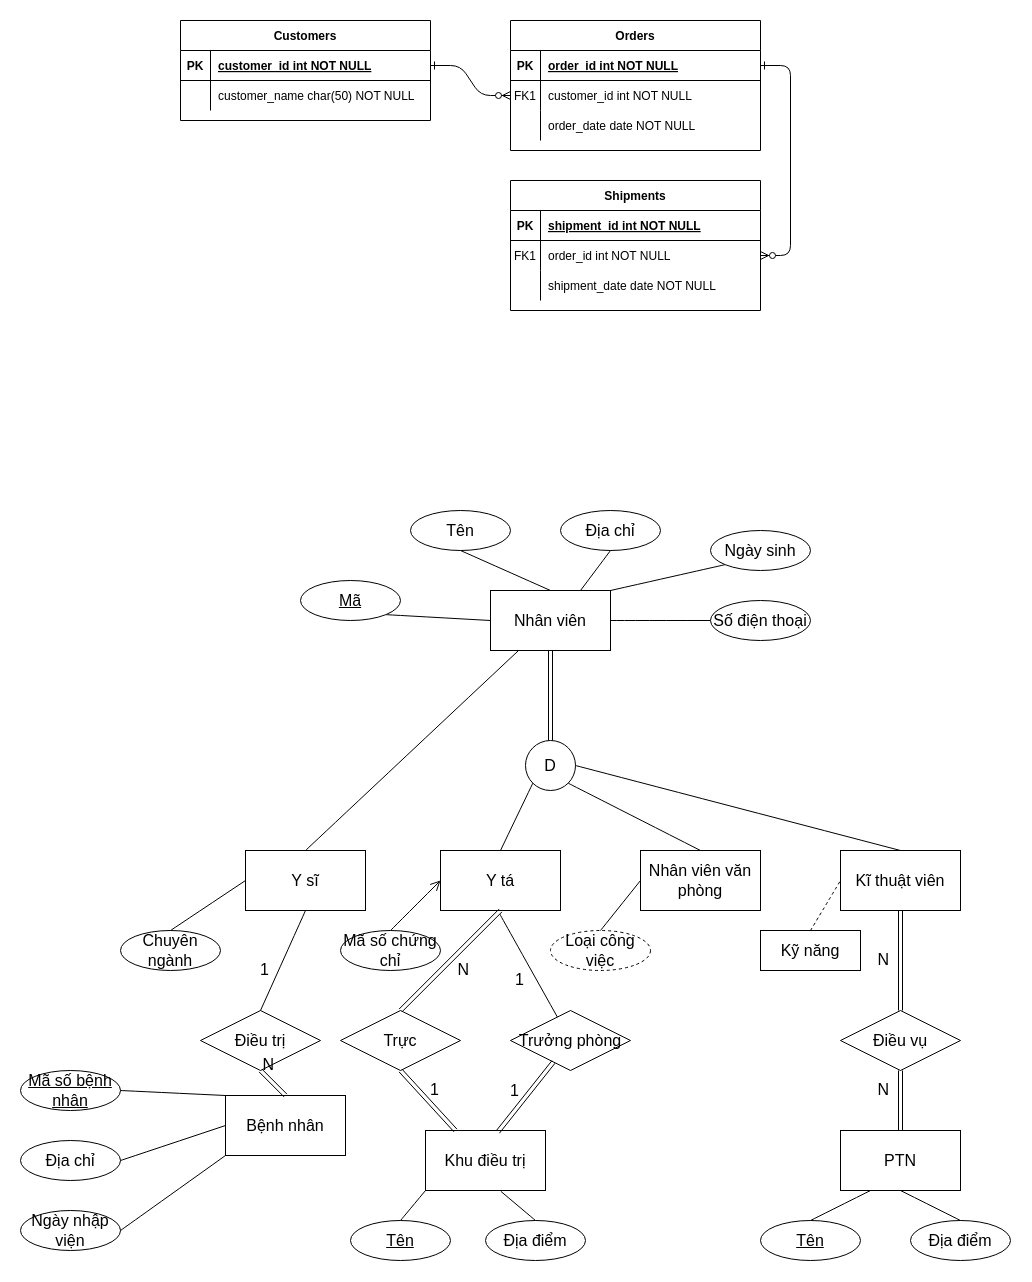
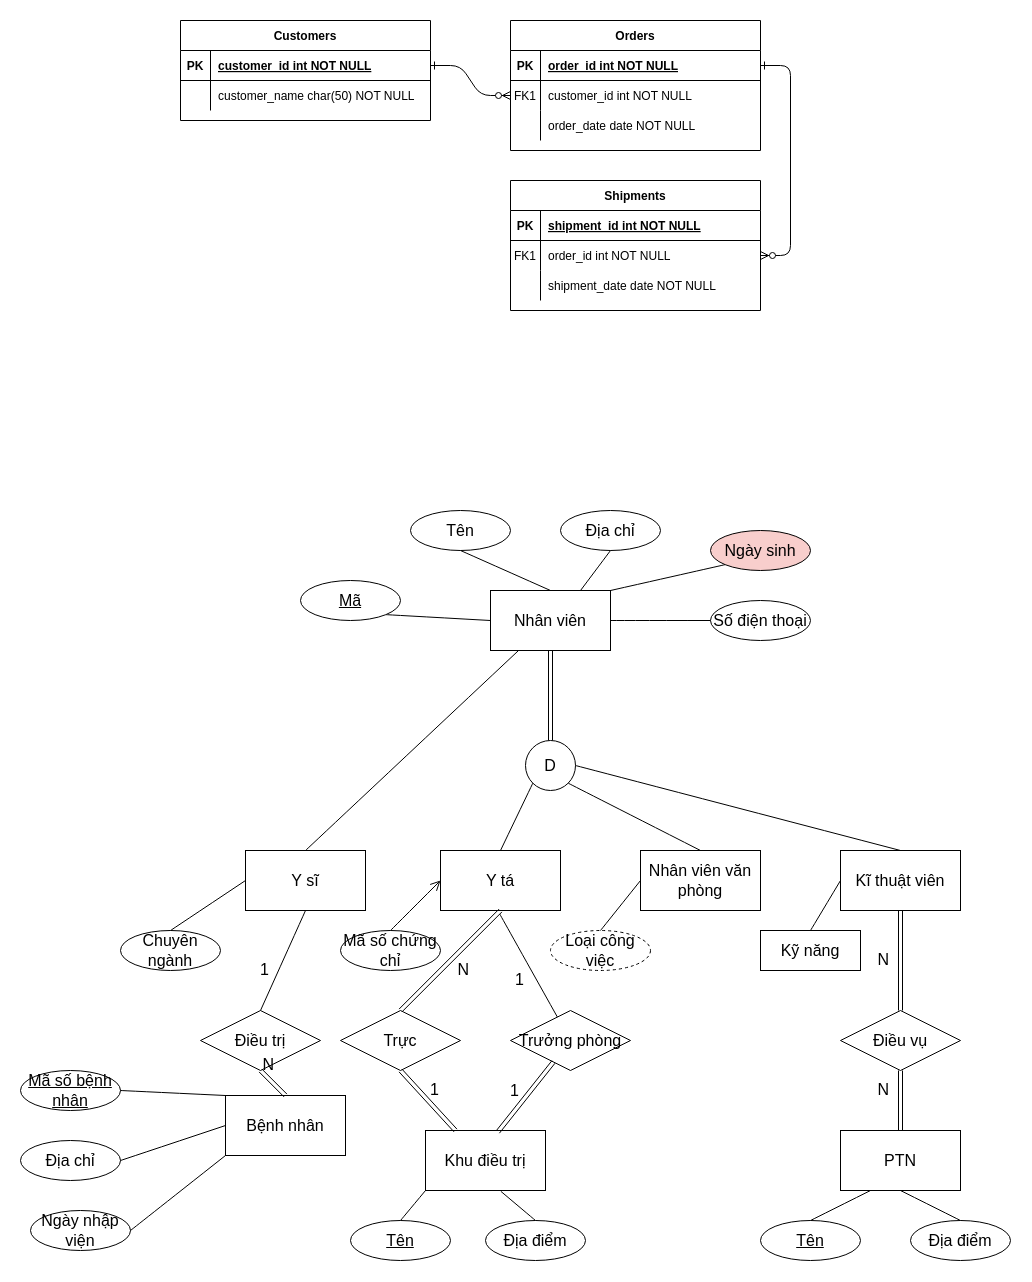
- <mxCell id="38" value="Ngày sinh" style="ellipse;whiteSpace=wrap;html=1;align=center;fontSize=16;" vertex="1" parent="1"><mxGeometry x="710" y="530" width="100" height="40" as="geometry" /></mxCell>
+ <mxCell id="38" value="Ngày sinh" style="ellipse;whiteSpace=wrap;html=1;align=center;fontSize=16;fillColor=#f8cecc;" vertex="1" parent="1"><mxGeometry x="710" y="530" width="100" height="40" as="geometry" /></mxCell>
- <mxCell id="55" value="" style="endArrow=none;html=1;rounded=0;fontSize=12;startSize=8;endSize=8;curved=1;exitX=0.5;exitY=0;exitDx=0;exitDy=0;entryX=0;entryY=0.5;entryDx=0;entryDy=0;dashed=1;" edge="1" parent="1" source="51" target="47"><mxGeometry relative="1" as="geometry"><mxPoint x="440" y="990" as="sourcePoint" /><mxPoint x="600" y="990" as="targetPoint" /></mxGeometry></mxCell>
+ <mxCell id="55" value="" style="endArrow=none;html=1;rounded=0;fontSize=12;startSize=8;endSize=8;curved=1;exitX=0.5;exitY=0;exitDx=0;exitDy=0;entryX=0;entryY=0.5;entryDx=0;entryDy=0;" edge="1" parent="1" source="51" target="47"><mxGeometry relative="1" as="geometry"><mxPoint x="440" y="990" as="sourcePoint" /><mxPoint x="600" y="990" as="targetPoint" /></mxGeometry></mxCell>
- <mxCell id="92" value="Ngày nhập viện" style="ellipse;whiteSpace=wrap;html=1;align=center;fontSize=16;" vertex="1" parent="1"><mxGeometry x="20" y="1210" width="100" height="40" as="geometry" /></mxCell>
+ <mxCell id="92" value="Ngày nhập viện" style="ellipse;whiteSpace=wrap;html=1;align=center;fontSize=16;" vertex="1" parent="1"><mxGeometry x="30" y="1210" width="100" height="40" as="geometry" /></mxCell>
